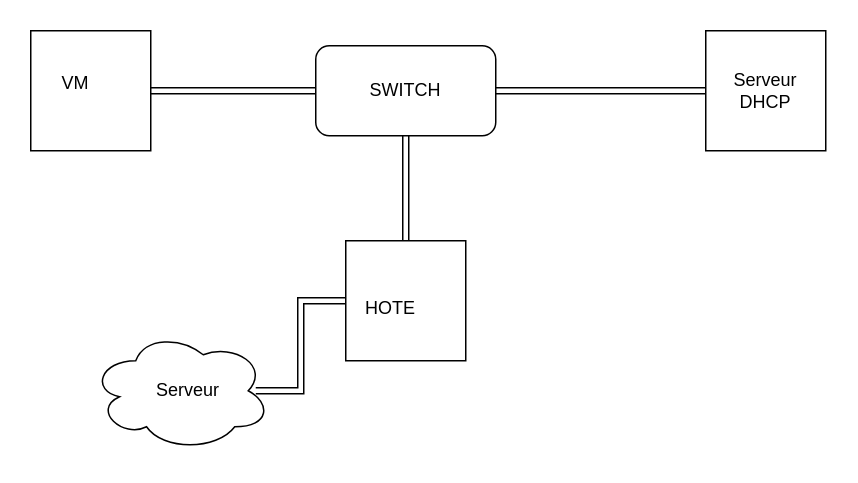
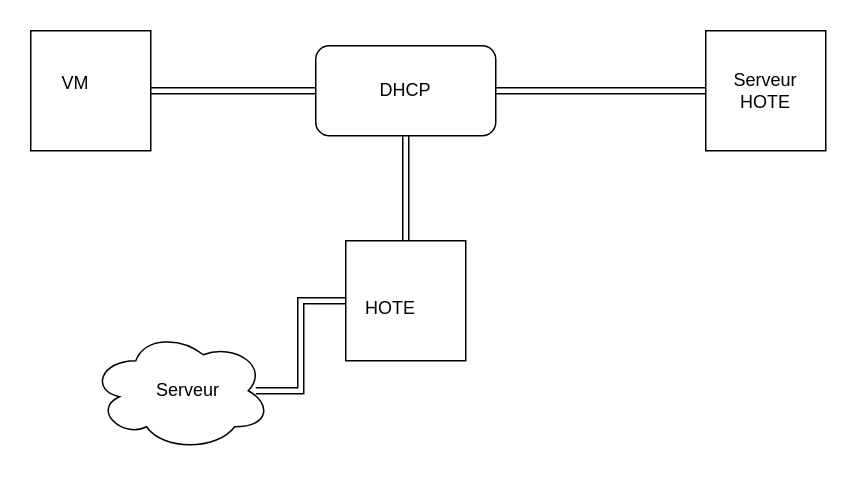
- <mxCell id="7" value="SWITCH" style="text;html=1;strokeColor=none;fillColor=none;align=center;verticalAlign=middle;whiteSpace=wrap;rounded=0;" vertex="1" parent="5"><mxGeometry y="20" width="120" height="20" as="geometry" /></mxCell>
+ <mxCell id="7" value="DHCP" style="text;html=1;strokeColor=none;fillColor=none;align=center;verticalAlign=middle;whiteSpace=wrap;rounded=0;" vertex="1" parent="5"><mxGeometry y="20" width="120" height="20" as="geometry" /></mxCell>
- <mxCell id="19" value="Serveur DHCP" style="text;html=1;strokeColor=none;fillColor=none;align=center;verticalAlign=middle;whiteSpace=wrap;rounded=0;" vertex="1" parent="1"><mxGeometry x="470" y="40" width="80" height="40" as="geometry" /></mxCell>
+ <mxCell id="19" value="Serveur HOTE" style="text;html=1;strokeColor=none;fillColor=none;align=center;verticalAlign=middle;whiteSpace=wrap;rounded=0;" vertex="1" parent="1"><mxGeometry x="470" y="40" width="80" height="40" as="geometry" /></mxCell>
